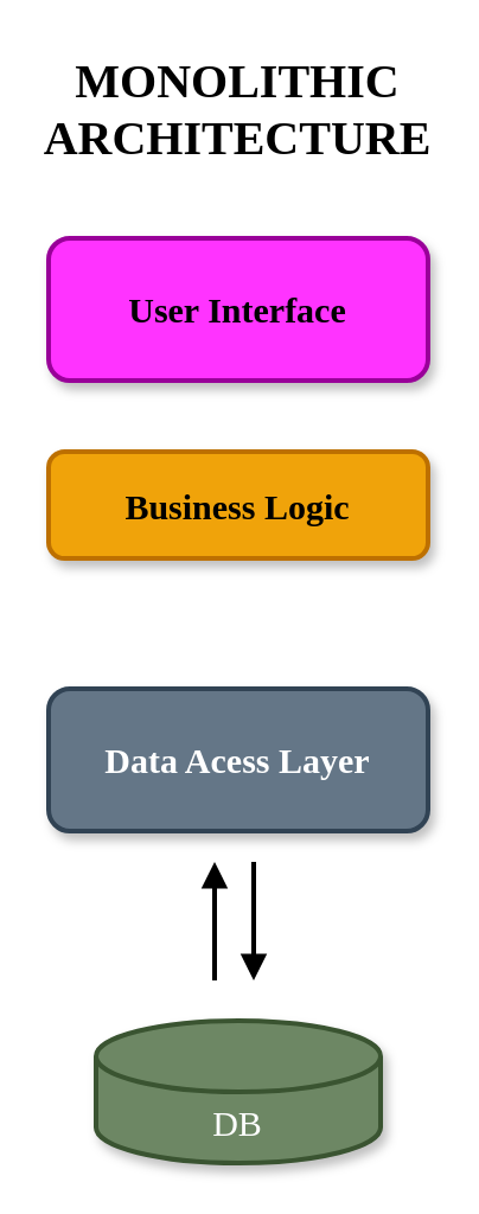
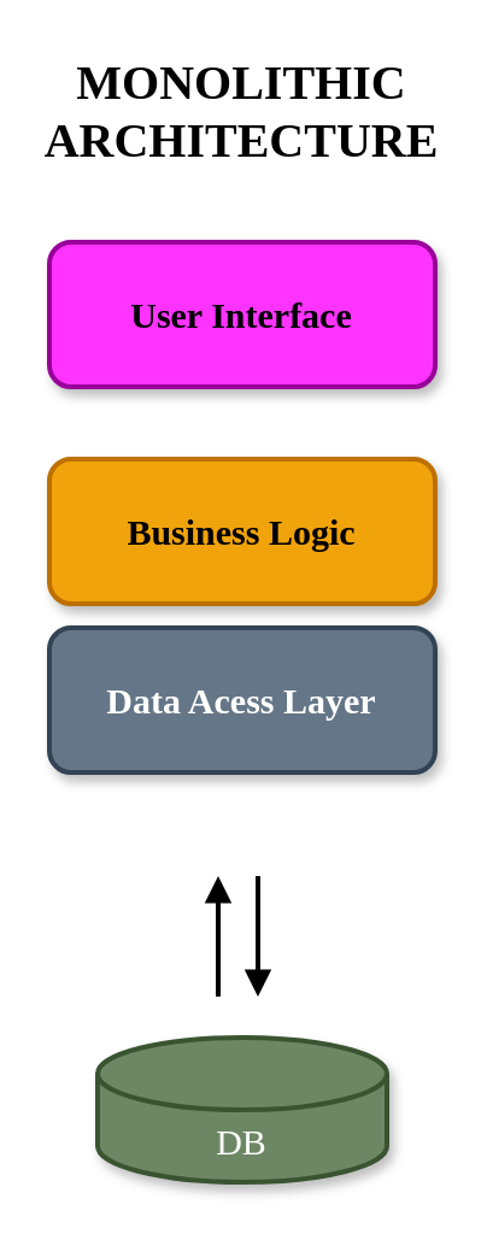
- <mxCell id="3" value="Business Logic" style="rounded=1;whiteSpace=wrap;html=1;fontFamily=Comic Sans MS;fontStyle=1;fontSize=15;glass=0;shadow=1;strokeWidth=2;fillColor=#f0a30a;fontColor=#000000;strokeColor=#BD7000;" parent="1" vertex="1"><mxGeometry x="20" y="190" width="160" height="45" as="geometry" /></mxCell>
+ <mxCell id="3" value="Business Logic" style="rounded=1;whiteSpace=wrap;html=1;fontFamily=Comic Sans MS;fontStyle=1;fontSize=15;glass=0;shadow=1;strokeWidth=2;fillColor=#f0a30a;fontColor=#000000;strokeColor=#BD7000;" parent="1" vertex="1"><mxGeometry x="20" y="190" width="160" height="60" as="geometry" /></mxCell>
- <mxCell id="4" value="Data Acess Layer" style="rounded=1;whiteSpace=wrap;html=1;fontFamily=Comic Sans MS;fontStyle=1;fontSize=15;glass=0;shadow=1;strokeWidth=2;fillColor=#647687;fontColor=#ffffff;strokeColor=#314354;" parent="1" vertex="1"><mxGeometry x="20" y="290" width="160" height="60" as="geometry" /></mxCell>
+ <mxCell id="4" value="Data Acess Layer" style="rounded=1;whiteSpace=wrap;html=1;fontFamily=Comic Sans MS;fontStyle=1;fontSize=15;glass=0;shadow=1;strokeWidth=2;fillColor=#647687;fontColor=#ffffff;strokeColor=#314354;" parent="1" vertex="1"><mxGeometry x="20" y="260" width="160" height="60" as="geometry" /></mxCell>
